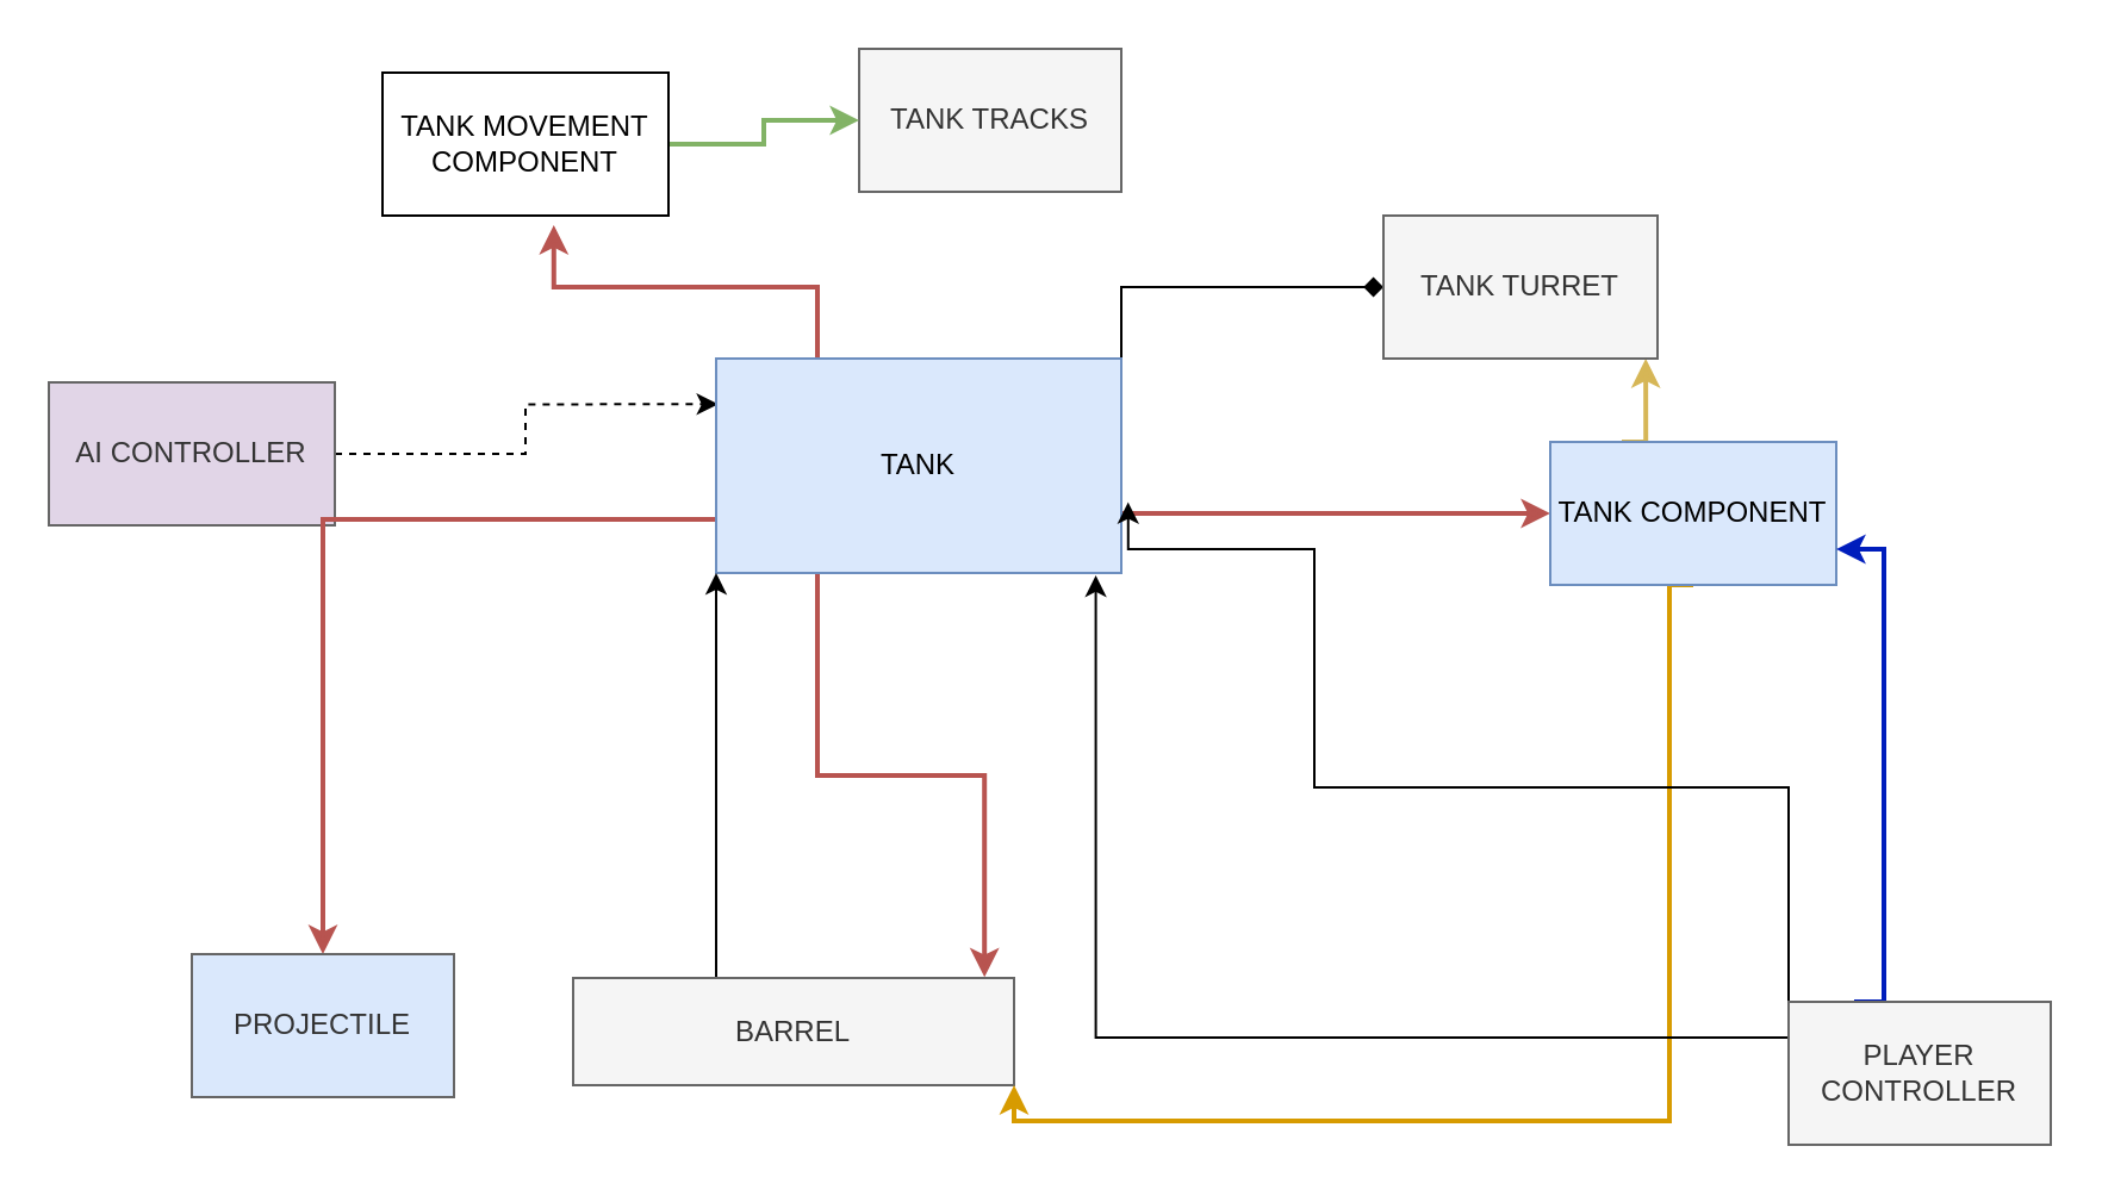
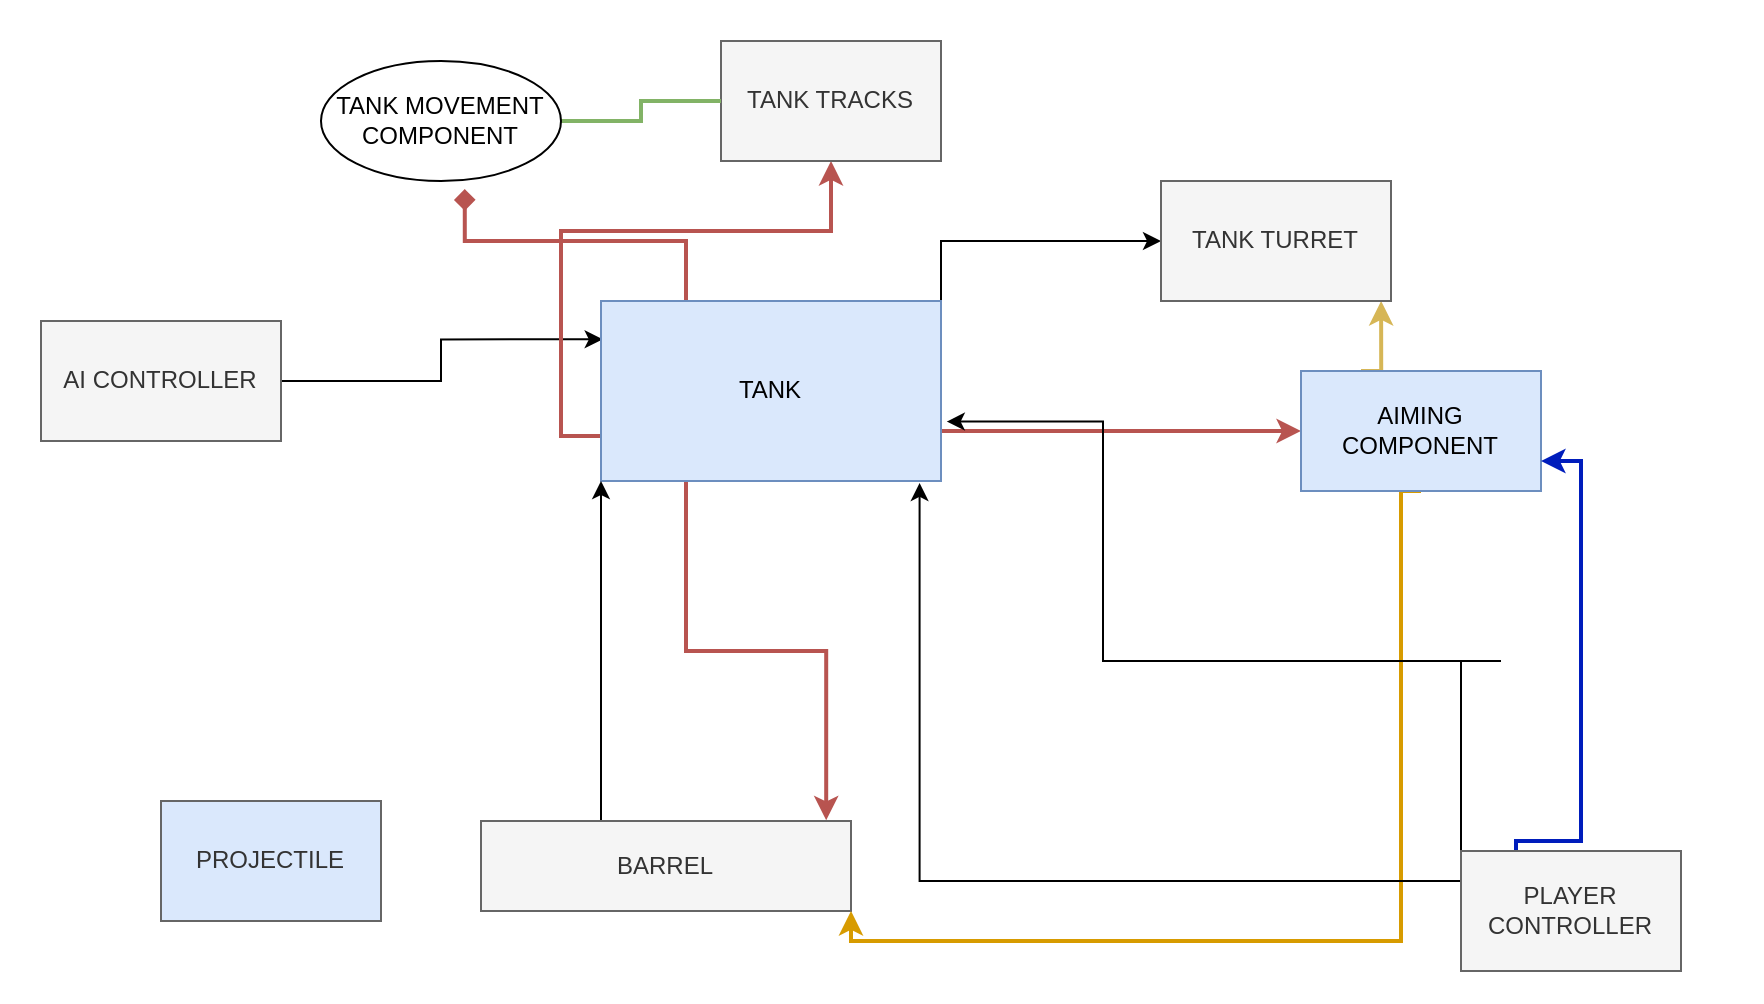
- <mxCell id="22" style="edgeStyle=orthogonalEdgeStyle;rounded=0;orthogonalLoop=1;jettySize=auto;html=1;exitX=1;exitY=0.5;exitDx=0;exitDy=0;entryX=0;entryY=0.5;entryDx=0;entryDy=0;fillColor=#d5e8d4;strokeColor=#82b366;strokeWidth=2;" edge="1" parent="1" source="23" target="16"><mxGeometry relative="1" as="geometry" /></mxCell>
+ <mxCell id="22" style="edgeStyle=orthogonalEdgeStyle;rounded=0;orthogonalLoop=1;jettySize=auto;html=1;exitX=1;exitY=0.5;exitDx=0;exitDy=0;entryX=0;entryY=0.5;entryDx=0;entryDy=0;fillColor=#d5e8d4;strokeColor=#82b366;strokeWidth=2;endArrow=none;" edge="1" parent="1" source="23" target="16"><mxGeometry relative="1" as="geometry" /></mxCell>
- <mxCell id="23" value="TANK MOVEMENT&lt;br&gt;COMPONENT" style="rounded=0;whiteSpace=wrap;html=1;" vertex="1" parent="1"><mxGeometry x="160" y="30" width="120" height="60" as="geometry" /></mxCell>
+ <mxCell id="23" value="TANK MOVEMENT&lt;br&gt;COMPONENT" style="ellipse;whiteSpace=wrap;html=1;" vertex="1" parent="1"><mxGeometry x="160" y="30" width="120" height="60" as="geometry" /></mxCell>
- <mxCell id="8" style="edgeStyle=orthogonalEdgeStyle;rounded=0;orthogonalLoop=1;jettySize=auto;html=1;exitX=0.25;exitY=0;exitDx=0;exitDy=0;entryX=0.599;entryY=1.067;entryDx=0;entryDy=0;entryPerimeter=0;fillColor=#f8cecc;strokeColor=#b85450;strokeWidth=2;" edge="1" parent="1" source="9" target="23"><mxGeometry relative="1" as="geometry" /></mxCell>
+ <mxCell id="8" style="edgeStyle=orthogonalEdgeStyle;rounded=0;orthogonalLoop=1;jettySize=auto;html=1;exitX=0.25;exitY=0;exitDx=0;exitDy=0;entryX=0.599;entryY=1.067;entryDx=0;entryDy=0;entryPerimeter=0;fillColor=#f8cecc;strokeColor=#b85450;strokeWidth=2;endArrow=diamond;" edge="1" parent="1" source="9" target="23"><mxGeometry relative="1" as="geometry" /></mxCell>
- <mxCell id="5" style="edgeStyle=orthogonalEdgeStyle;rounded=0;orthogonalLoop=1;jettySize=auto;html=1;exitX=1;exitY=0;exitDx=0;exitDy=0;entryX=0;entryY=0.5;entryDx=0;entryDy=0;endArrow=diamond;" edge="1" parent="1" source="9" target="17"><mxGeometry relative="1" as="geometry" /></mxCell>
+ <mxCell id="5" style="edgeStyle=orthogonalEdgeStyle;rounded=0;orthogonalLoop=1;jettySize=auto;html=1;exitX=1;exitY=0;exitDx=0;exitDy=0;entryX=0;entryY=0.5;entryDx=0;entryDy=0;" edge="1" parent="1" source="9" target="17"><mxGeometry relative="1" as="geometry" /></mxCell>
- <mxCell id="2" style="edgeStyle=orthogonalEdgeStyle;rounded=0;orthogonalLoop=1;jettySize=auto;html=1;entryX=0.005;entryY=0.213;entryDx=0;entryDy=0;entryPerimeter=0;dashed=1;" edge="1" parent="1" source="3" target="9"><mxGeometry relative="1" as="geometry" /></mxCell>
+ <mxCell id="2" style="edgeStyle=orthogonalEdgeStyle;rounded=0;orthogonalLoop=1;jettySize=auto;html=1;entryX=0.005;entryY=0.213;entryDx=0;entryDy=0;entryPerimeter=0;" edge="1" parent="1" source="3" target="9"><mxGeometry relative="1" as="geometry" /></mxCell>
- <mxCell id="3" value="AI CONTROLLER" style="rounded=0;whiteSpace=wrap;html=1;fillColor=#e1d5e7;fontColor=#333333;strokeColor=#666666;" vertex="1" parent="1"><mxGeometry x="20" y="160" width="120" height="60" as="geometry" /></mxCell>
+ <mxCell id="3" value="AI CONTROLLER" style="rounded=0;whiteSpace=wrap;html=1;fillColor=#f5f5f5;fontColor=#333333;strokeColor=#666666;" vertex="1" parent="1"><mxGeometry x="20" y="160" width="120" height="60" as="geometry" /></mxCell>
- <mxCell id="15" value="TANK COMPONENT" style="rounded=0;whiteSpace=wrap;html=1;fillColor=#dae8fc;strokeColor=#6c8ebf;" vertex="1" parent="1"><mxGeometry x="650" y="185" width="120" height="60" as="geometry" /></mxCell>
+ <mxCell id="15" value="AIMING COMPONENT" style="rounded=0;whiteSpace=wrap;html=1;fillColor=#dae8fc;strokeColor=#6c8ebf;" vertex="1" parent="1"><mxGeometry x="650" y="185" width="120" height="60" as="geometry" /></mxCell>
- <mxCell id="7" style="edgeStyle=orthogonalEdgeStyle;rounded=0;orthogonalLoop=1;jettySize=auto;html=1;exitX=0;exitY=0.75;exitDx=0;exitDy=0;entryX=0.5;entryY=0;entryDx=0;entryDy=0;fillColor=#f8cecc;strokeColor=#b85450;strokeWidth=2;" edge="1" parent="1" source="9" target="10"><mxGeometry relative="1" as="geometry"><mxPoint x="130" y="237.379" as="targetPoint" /></mxGeometry></mxCell>
+ <mxCell id="7" style="edgeStyle=orthogonalEdgeStyle;rounded=0;orthogonalLoop=1;jettySize=auto;html=1;exitX=0;exitY=0.75;exitDx=0;exitDy=0;fillColor=#f8cecc;strokeColor=#b85450;strokeWidth=2;" edge="1" parent="1" source="9" target="16"><mxGeometry relative="1" as="geometry"><mxPoint x="130" y="237.379" as="targetPoint" /></mxGeometry></mxCell>
- <mxCell id="21" value="PLAYER CONTROLLER" style="rounded=0;whiteSpace=wrap;html=1;fillColor=#f5f5f5;fontColor=#333333;strokeColor=#666666;" vertex="1" parent="1"><mxGeometry x="750" y="420" width="110" height="60" as="geometry" /></mxCell>
+ <mxCell id="21" value="PLAYER CONTROLLER" style="rounded=0;whiteSpace=wrap;html=1;fillColor=#f5f5f5;fontColor=#333333;strokeColor=#666666;" vertex="1" parent="1"><mxGeometry x="730" y="425" width="110" height="60" as="geometry" /></mxCell>
